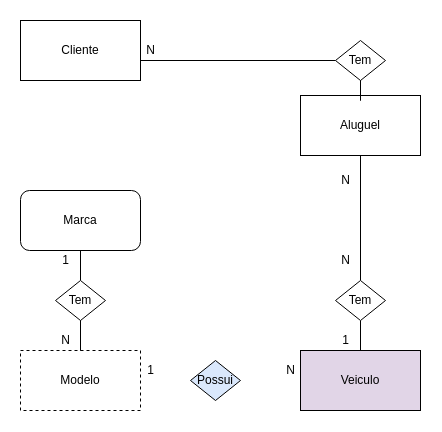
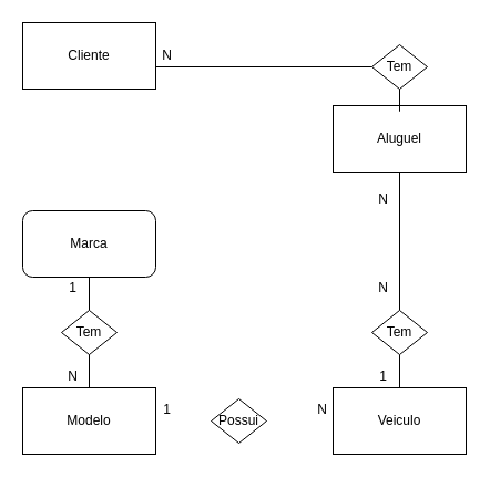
- <mxCell id="4" value="Modelo&lt;br&gt;" style="rounded=0;whiteSpace=wrap;html=1;dashed=1;" vertex="1" parent="1"><mxGeometry x="20" y="350" width="120" height="60" as="geometry" /></mxCell>
+ <mxCell id="4" value="Modelo&lt;br&gt;" style="rounded=0;whiteSpace=wrap;html=1;" vertex="1" parent="1"><mxGeometry x="20" y="350" width="120" height="60" as="geometry" /></mxCell>
- <mxCell id="8" value="Possui" style="rhombus;whiteSpace=wrap;html=1;fillColor=#dae8fc;" vertex="1" parent="1"><mxGeometry x="190" y="360" width="50" height="40" as="geometry" /></mxCell>
+ <mxCell id="8" value="Possui" style="rhombus;whiteSpace=wrap;html=1;" vertex="1" parent="1"><mxGeometry x="190" y="360" width="50" height="40" as="geometry" /></mxCell>
- <mxCell id="6" value="Veiculo&lt;br&gt;" style="rounded=0;whiteSpace=wrap;html=1;fillColor=#e1d5e7;" vertex="1" parent="1"><mxGeometry x="300" y="350" width="120" height="60" as="geometry" /></mxCell>
+ <mxCell id="6" value="Veiculo&lt;br&gt;" style="rounded=0;whiteSpace=wrap;html=1;" vertex="1" parent="1"><mxGeometry x="300" y="350" width="120" height="60" as="geometry" /></mxCell>
